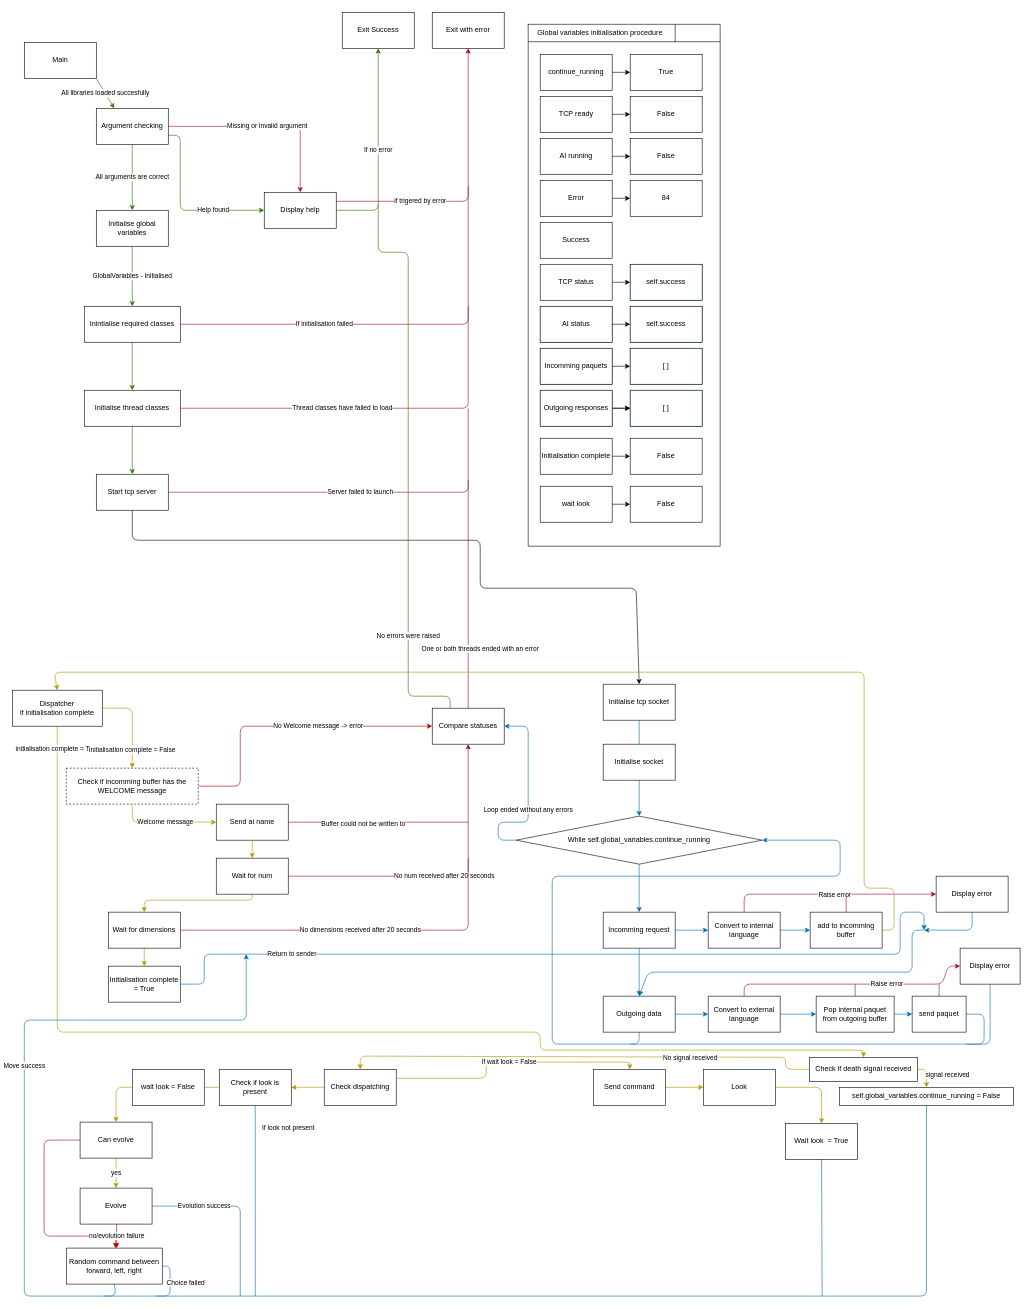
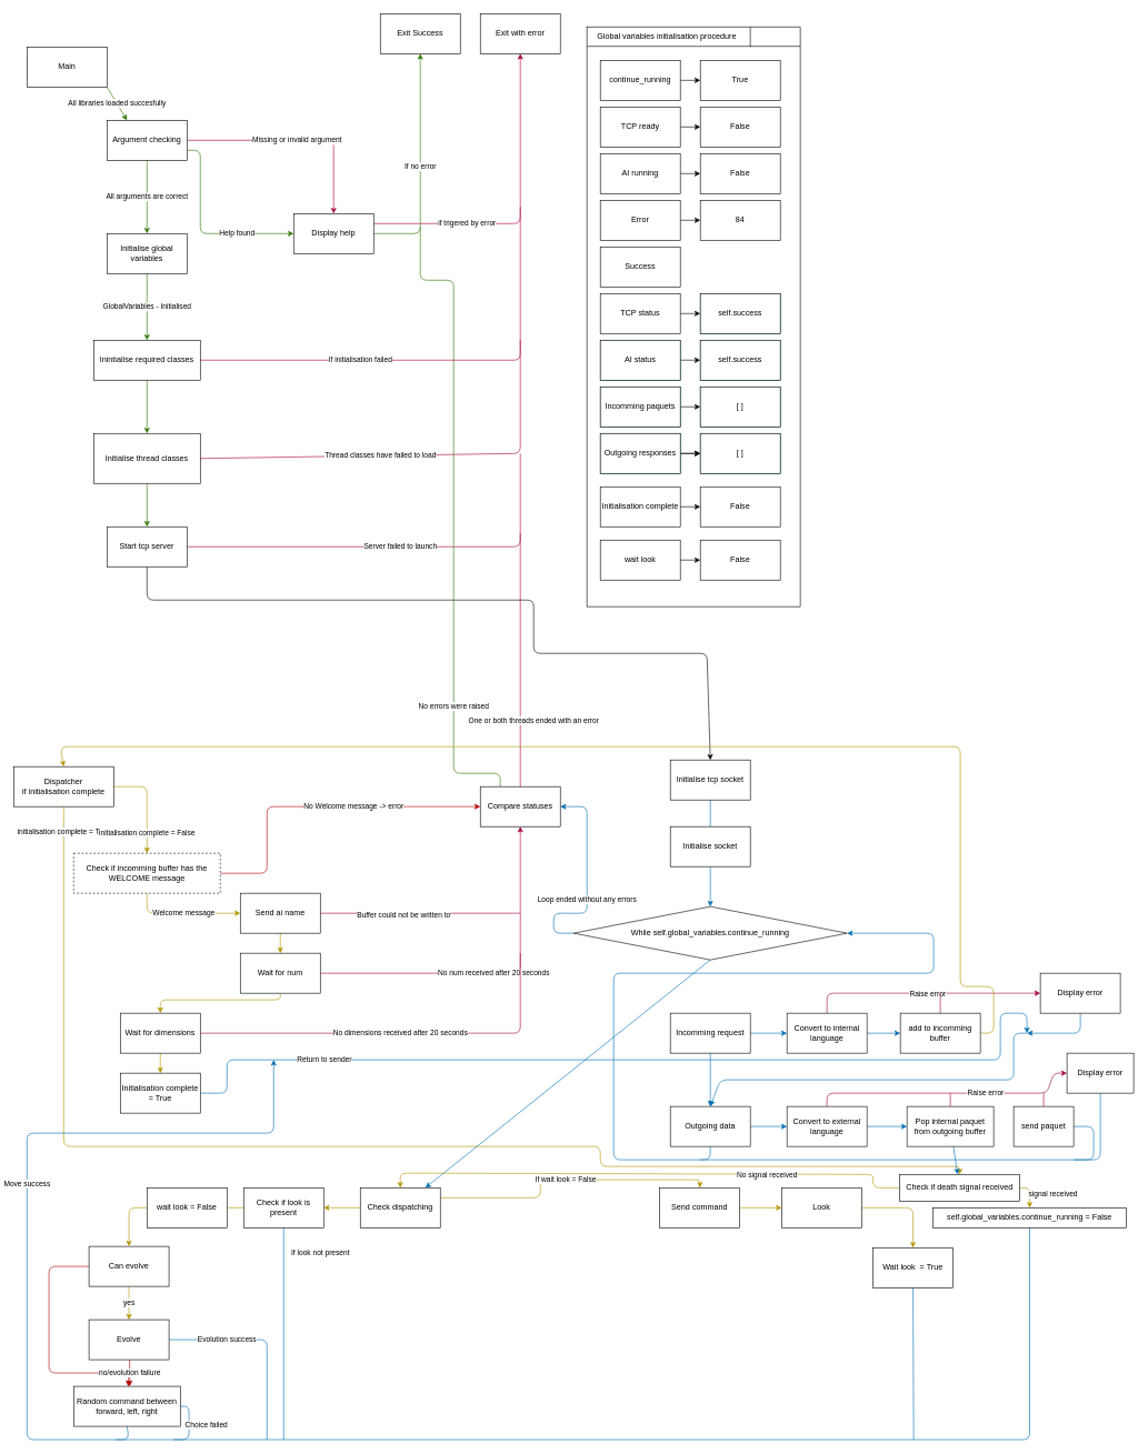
- <mxCell id="18" value="Initialise thread classes" style="whiteSpace=wrap;html=1;" parent="1" vertex="1"><mxGeometry x="140" y="650" width="160" height="60" as="geometry" /></mxCell>
+ <mxCell id="18" value="Initialise thread classes" style="whiteSpace=wrap;html=1;" parent="1" vertex="1"><mxGeometry x="140" y="650" width="160" height="75" as="geometry" /></mxCell>
- <mxCell id="32" style="edgeStyle=none;html=1;exitX=0.5;exitY=1;exitDx=0;exitDy=0;endArrow=classic;endFill=1;entryX=0.5;entryY=0;entryDx=0;entryDy=0;fillColor=#1ba1e2;strokeColor=#006EAF;" parent="1" source="33" target="77" edge="1"><mxGeometry relative="1" as="geometry"><mxPoint x="1065" y="1570" as="targetPoint" /></mxGeometry></mxCell>
+ <mxCell id="32" style="edgeStyle=none;html=1;exitX=0.5;exitY=1;exitDx=0;exitDy=0;endArrow=classic;endFill=1;fillColor=#1ba1e2;strokeColor=#006EAF;" parent="1" source="33" target="150" edge="1"><mxGeometry relative="1" as="geometry"><mxPoint x="1065" y="1570" as="targetPoint" /></mxGeometry></mxCell>
- <mxCell id="91" value="" style="edgeStyle=none;html=1;endArrow=classic;endFill=1;fillColor=#1ba1e2;strokeColor=#006EAF;" parent="1" source="93" target="97" edge="1"><mxGeometry relative="1" as="geometry" /></mxCell>
+ <mxCell id="91" value="" style="edgeStyle=none;html=1;endArrow=classic;endFill=1;fillColor=#1ba1e2;strokeColor=#006EAF;" parent="1" source="93" target="133" edge="1"><mxGeometry relative="1" as="geometry" /></mxCell>
